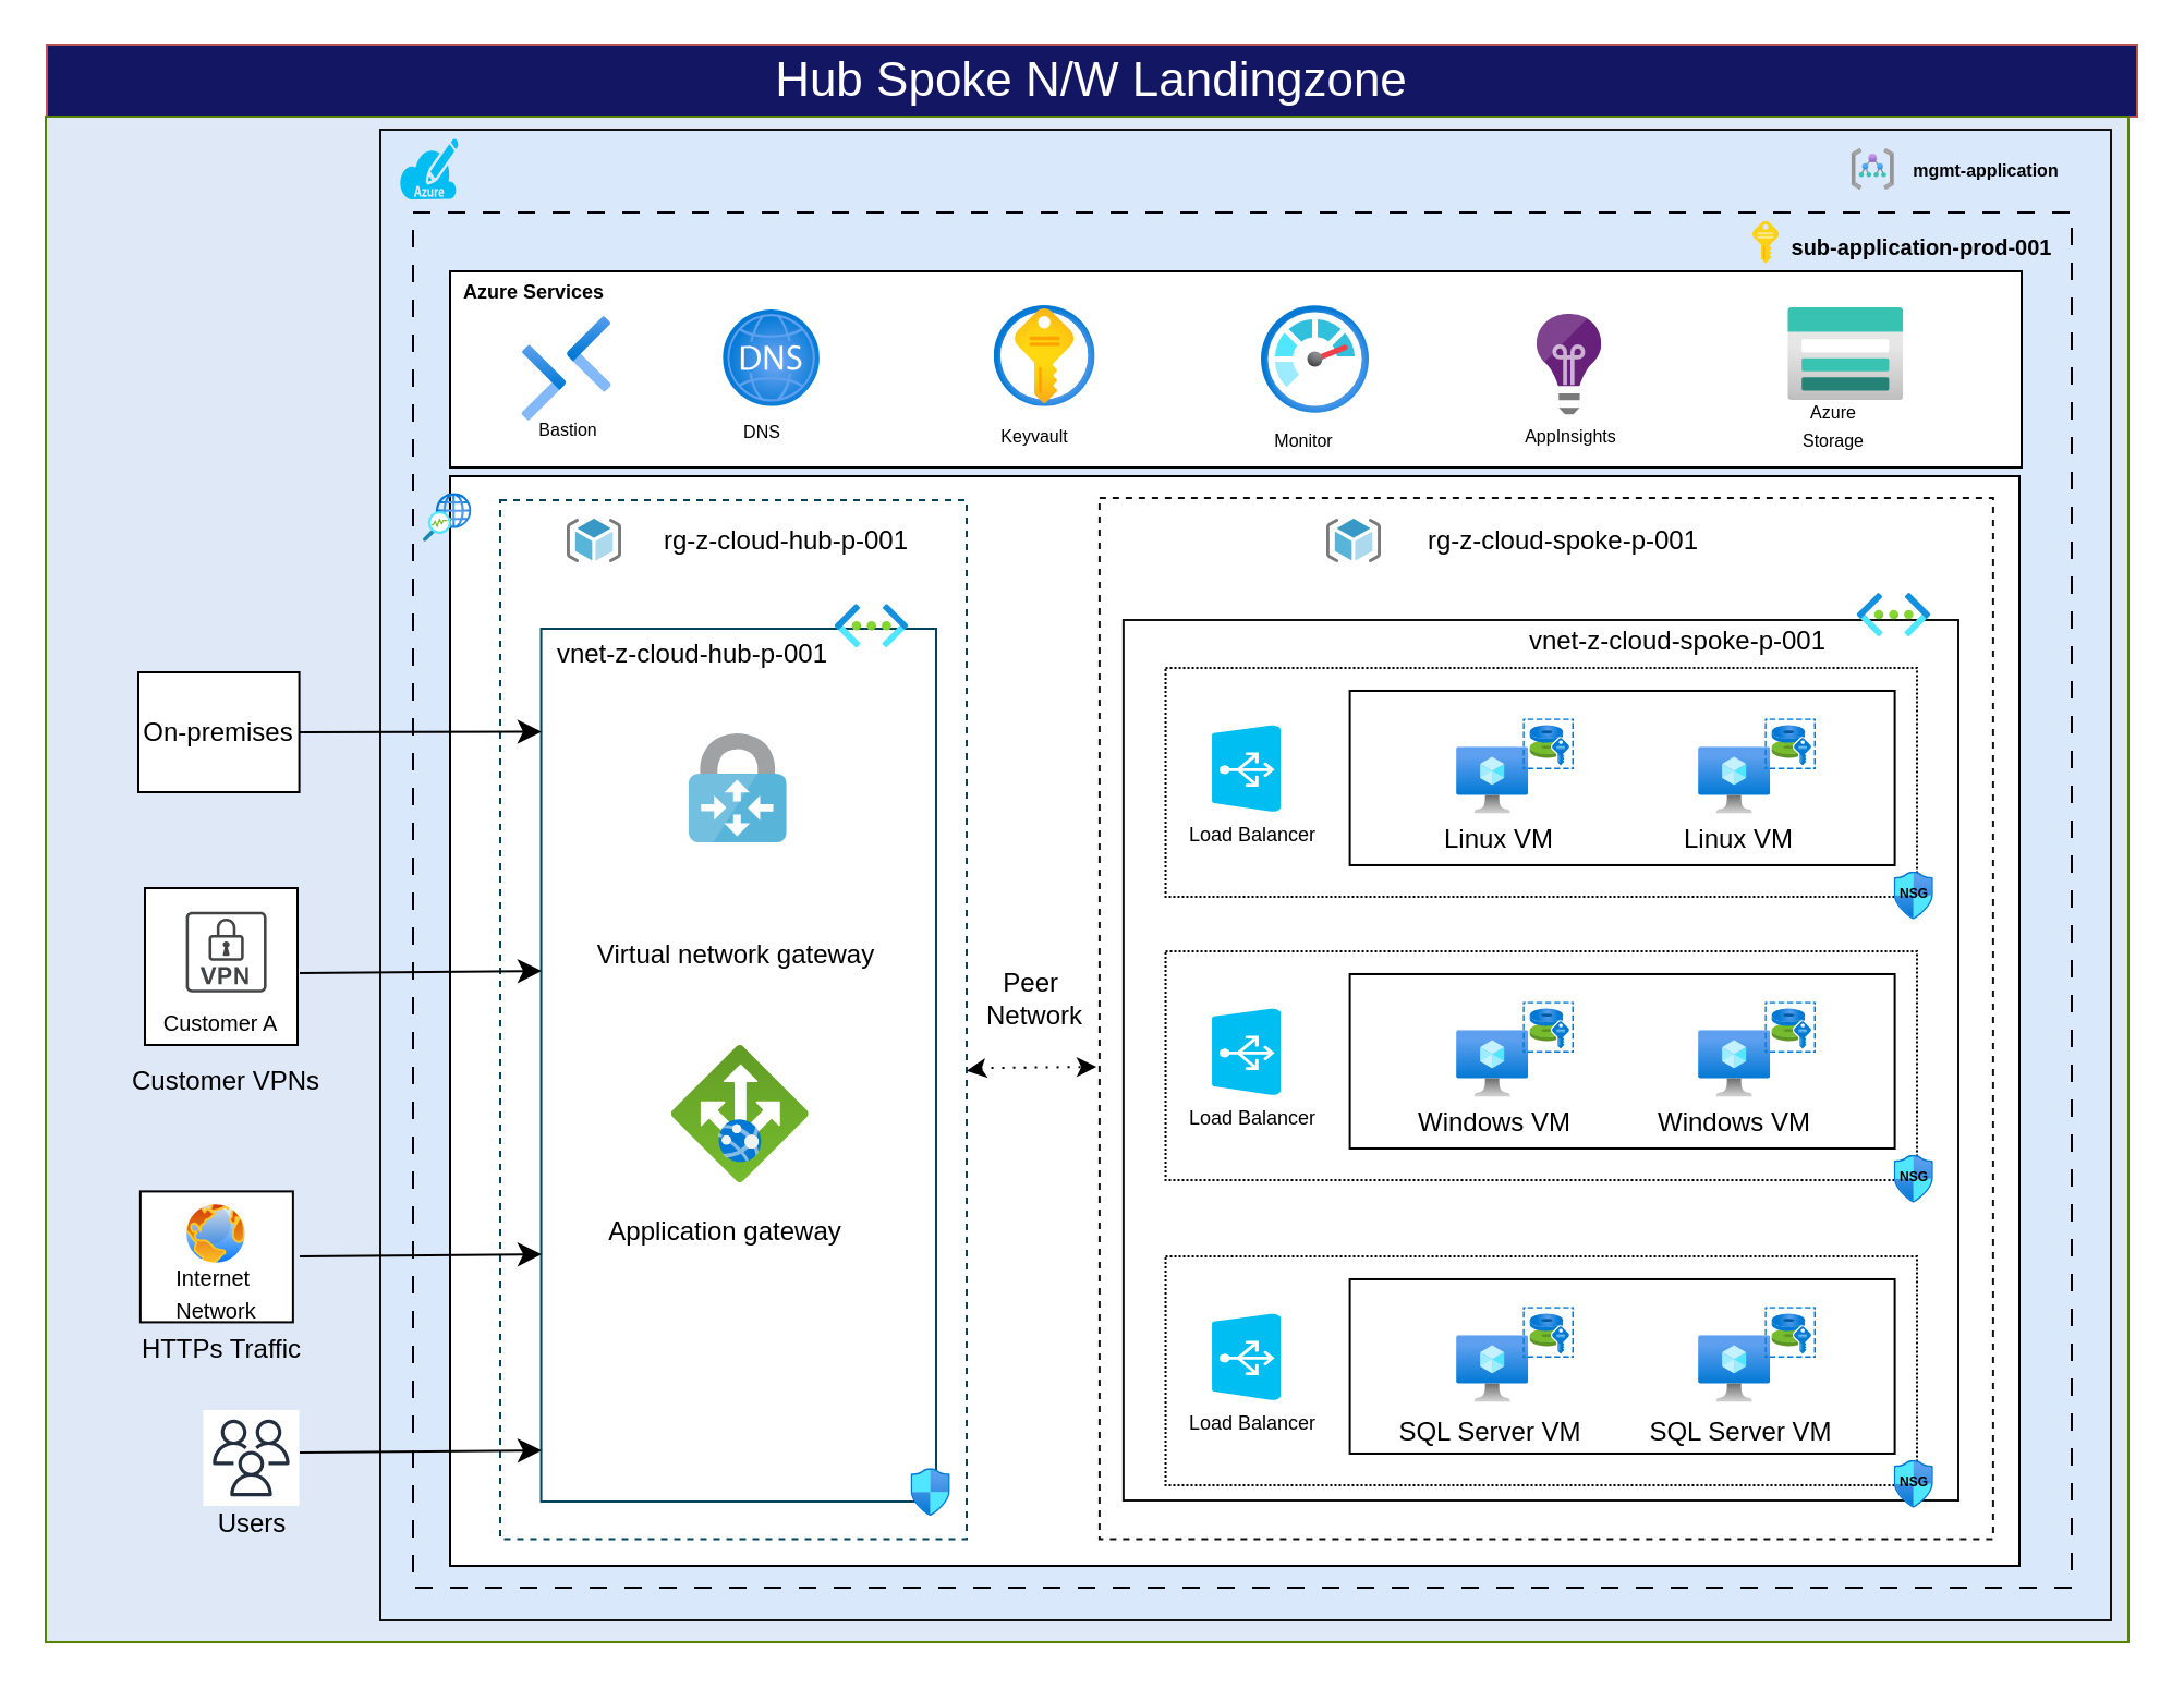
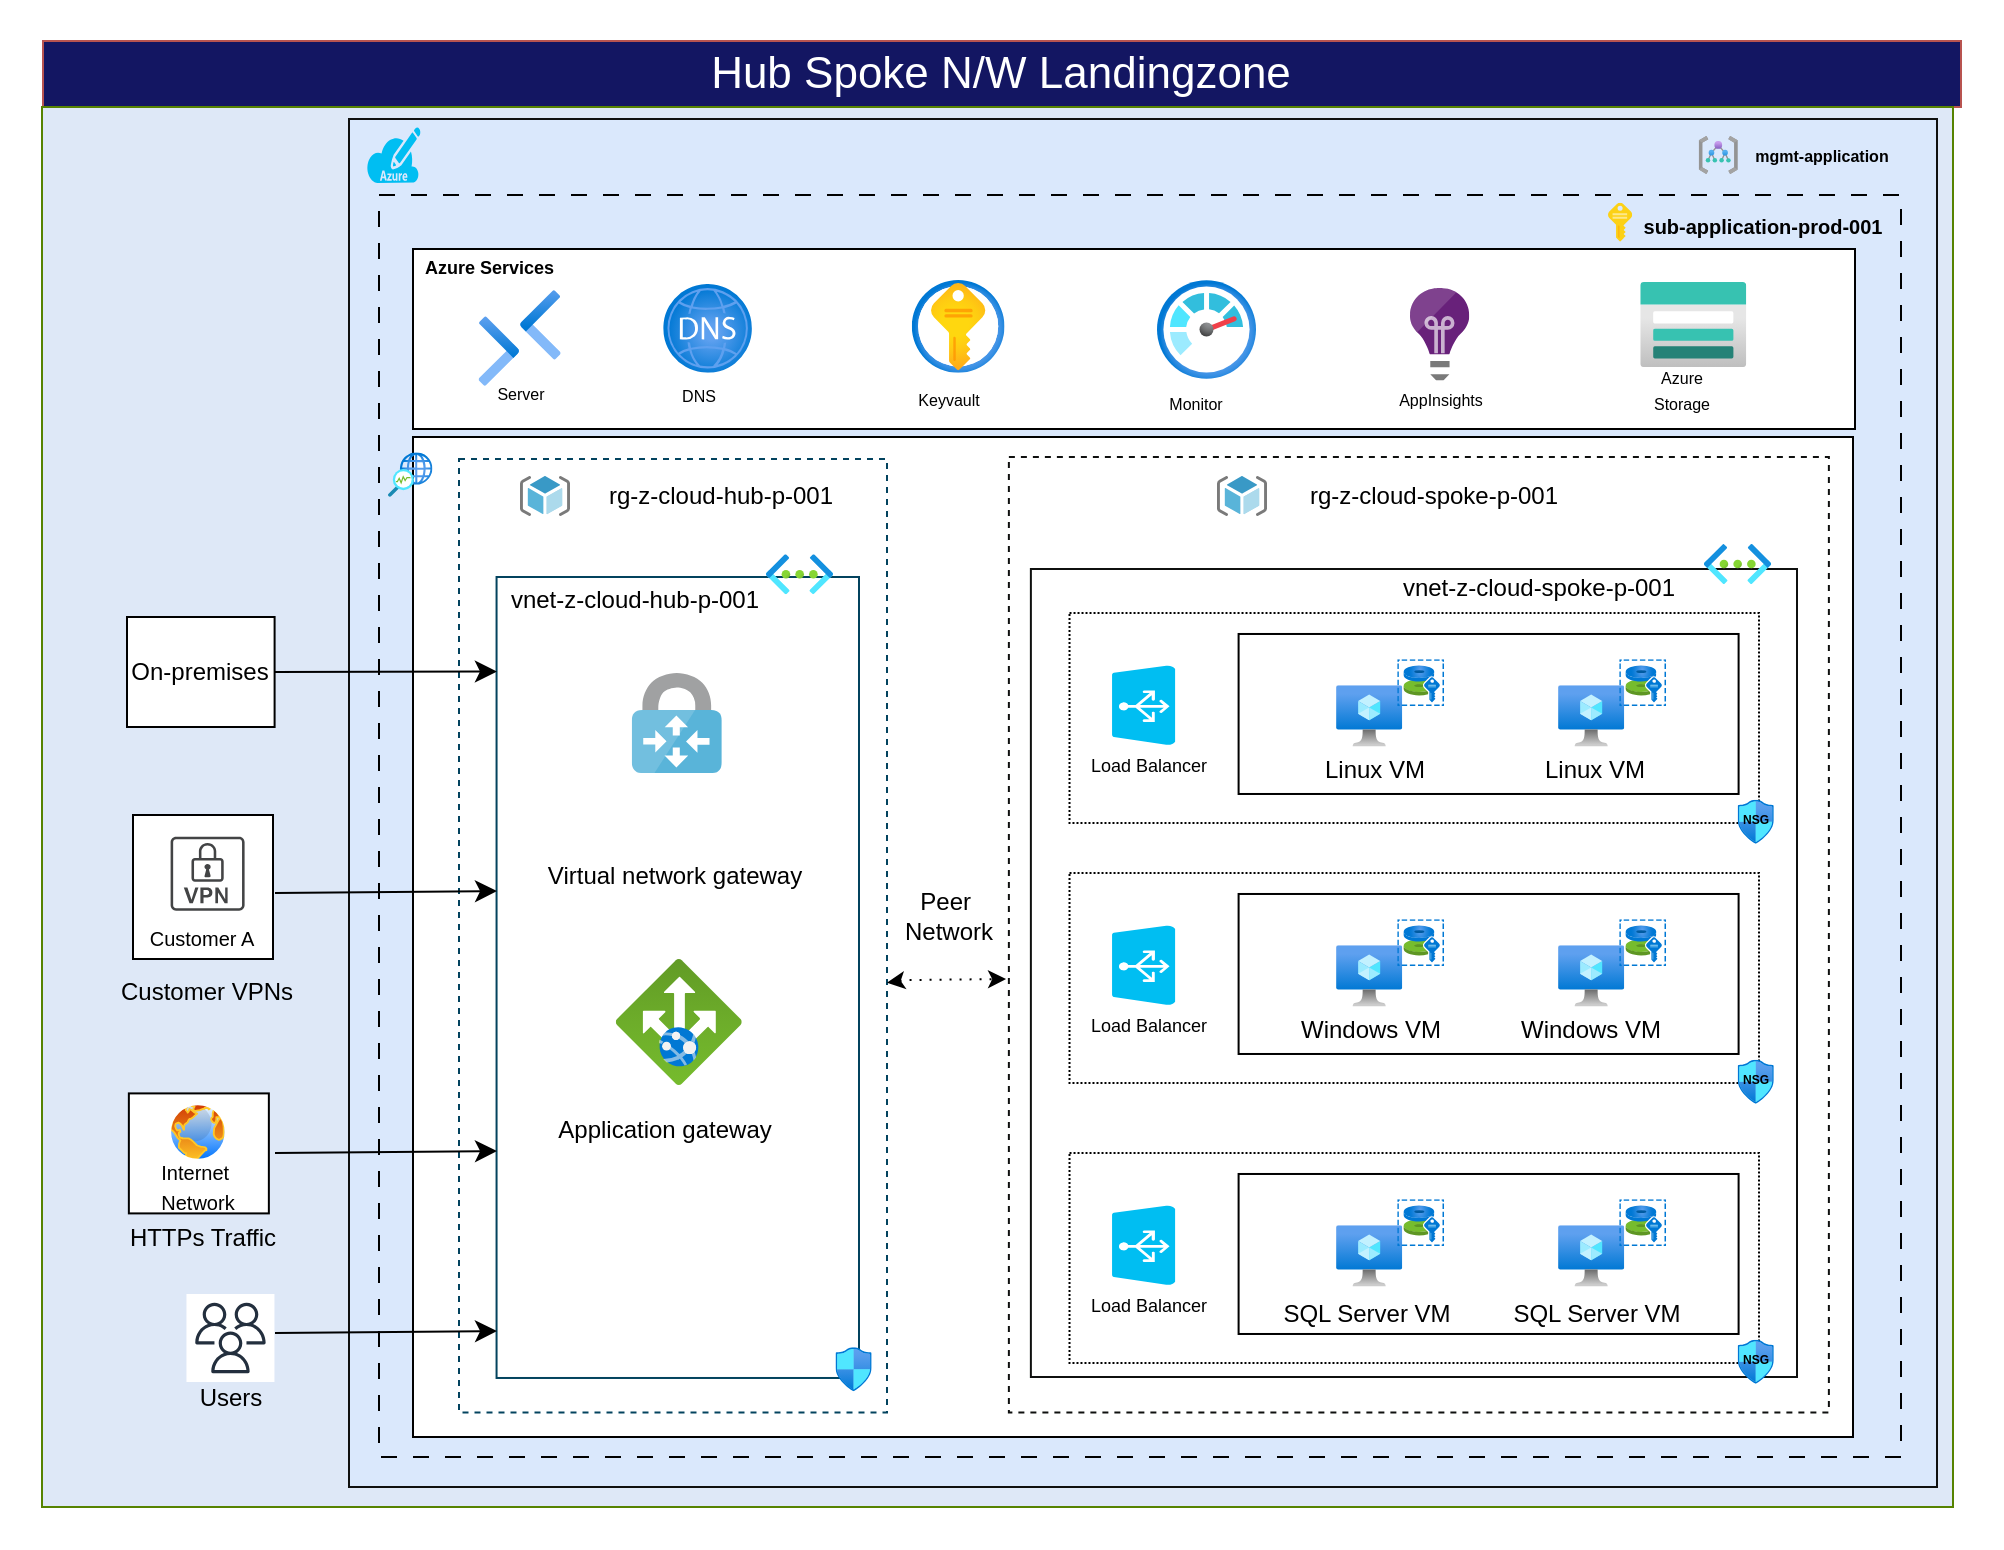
- <mxCell id="29" value="&lt;span style=&quot;font-size: 8px;&quot;&gt;Bastion&lt;/span&gt;" style="text;html=1;strokeColor=none;fillColor=none;align=center;verticalAlign=middle;whiteSpace=wrap;rounded=0;" parent="1" vertex="1"><mxGeometry x="247.78" y="190.31" width="25" height="11" as="geometry" /></mxCell>
+ <mxCell id="29" value="&lt;span style=&quot;font-size: 8px;&quot;&gt;Server&lt;/span&gt;" style="text;html=1;strokeColor=none;fillColor=none;align=center;verticalAlign=middle;whiteSpace=wrap;rounded=0;" parent="1" vertex="1"><mxGeometry x="247.78" y="190.31" width="25" height="11" as="geometry" /></mxCell>
